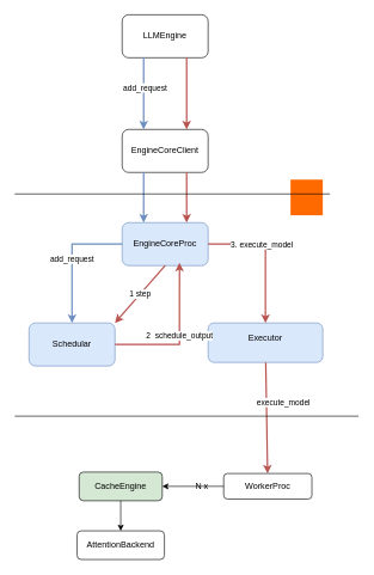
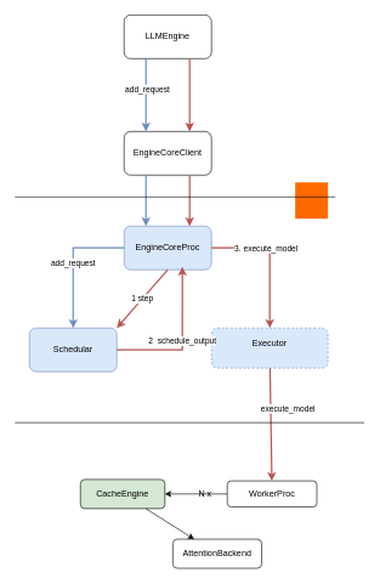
- <mxCell id="5" value="Executor&lt;div&gt;&lt;br/&gt;&lt;/div&gt;" style="rounded=1;whiteSpace=wrap;html=1;fillColor=#dae8fc;strokeColor=#6c8ebf;" vertex="1" parent="1"><mxGeometry x="290" y="450" width="160" height="55" as="geometry" /></mxCell>
+ <mxCell id="5" value="Executor&lt;div&gt;&lt;br/&gt;&lt;/div&gt;" style="rounded=1;whiteSpace=wrap;html=1;fillColor=#dae8fc;strokeColor=#6c8ebf;dashed=1;" vertex="1" parent="1"><mxGeometry x="290" y="450" width="160" height="55" as="geometry" /></mxCell>
- <mxCell id="26" value="AttentionBackend" style="rounded=1;whiteSpace=wrap;html=1;" vertex="1" parent="1"><mxGeometry x="107" y="740" width="122" height="40" as="geometry" /></mxCell>
+ <mxCell id="26" value="AttentionBackend" style="rounded=1;whiteSpace=wrap;html=1;" vertex="1" parent="1"><mxGeometry x="237" y="740" width="122" height="40" as="geometry" /></mxCell>
